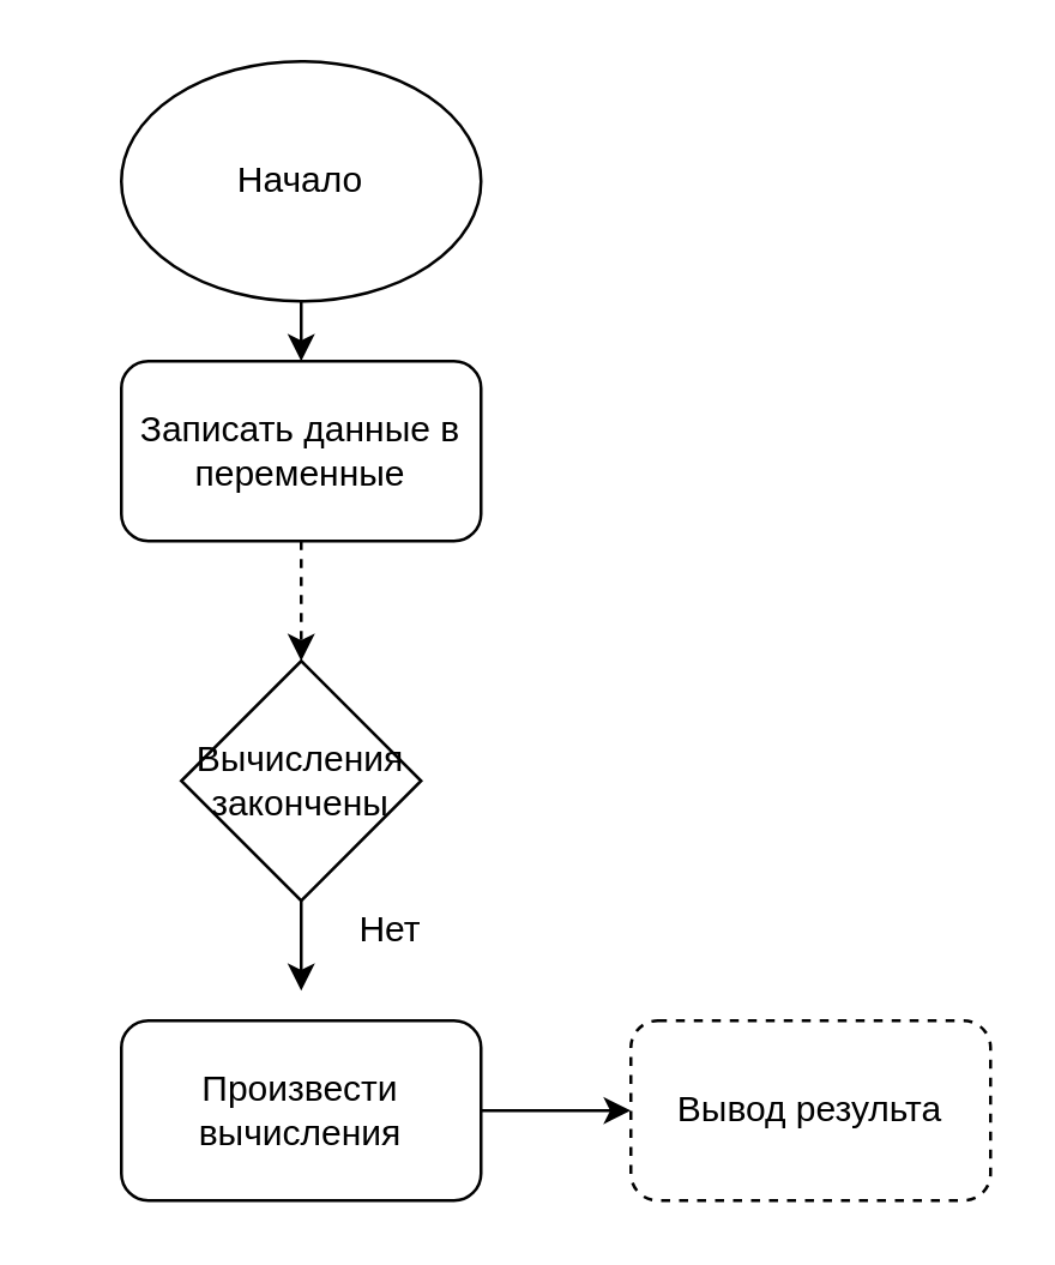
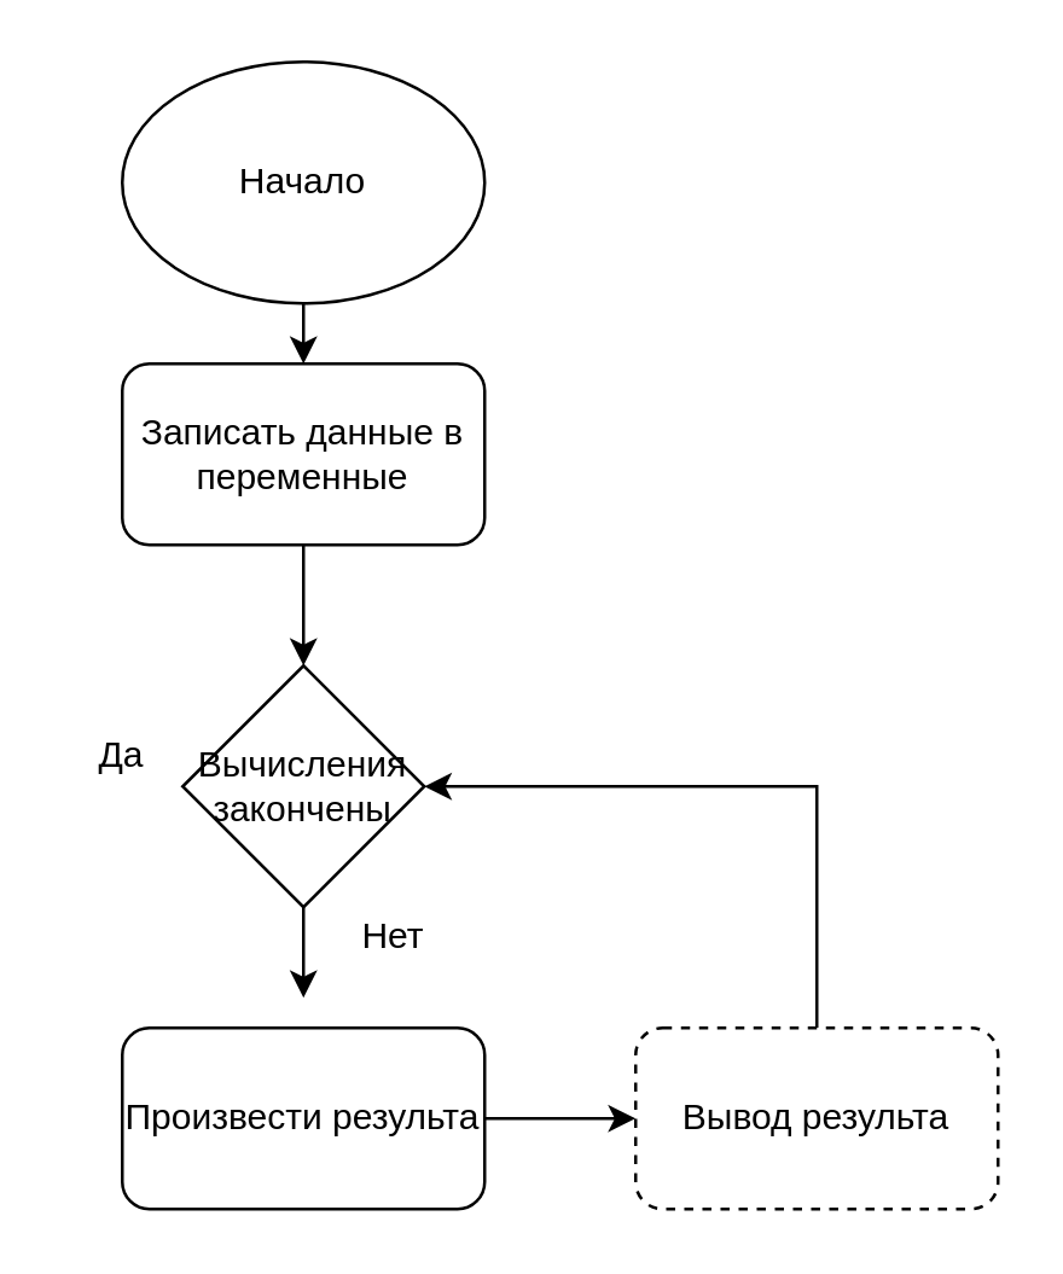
- <mxCell id="4" value="" style="edgeStyle=none;rounded=0;orthogonalLoop=1;jettySize=auto;html=1;entryX=0.5;entryY=0;entryDx=0;entryDy=0;entryPerimeter=0;dashed=1;" edge="1" parent="1" source="5" target="9"><mxGeometry relative="1" as="geometry" /></mxCell>
+ <mxCell id="4" value="" style="edgeStyle=none;rounded=0;orthogonalLoop=1;jettySize=auto;html=1;entryX=0.5;entryY=0;entryDx=0;entryDy=0;entryPerimeter=0;" edge="1" parent="1" source="5" target="9"><mxGeometry relative="1" as="geometry" /></mxCell>
+ <mxCell id="13" value="Да" style="text;html=1;strokeColor=none;fillColor=none;align=center;verticalAlign=middle;whiteSpace=wrap;rounded=0;" vertex="1" parent="1"><mxGeometry x="20" y="240" width="40" height="20" as="geometry" /></mxCell>
+ <mxCell id="10" value="" style="edgeStyle=none;rounded=0;orthogonalLoop=1;jettySize=auto;html=1;entryX=1;entryY=0.5;entryDx=0;entryDy=0;" edge="1" parent="1" source="11" target="9"><mxGeometry relative="1" as="geometry"><mxPoint x="270" y="260" as="targetPoint" /><Array as="points"><mxPoint x="270" y="260" /></Array></mxGeometry></mxCell>
- <mxCell id="7" value="Произвести вычисления" style="rounded=1;whiteSpace=wrap;html=1;" vertex="1" parent="1"><mxGeometry x="40" y="340" width="120" height="60" as="geometry" /></mxCell>
+ <mxCell id="7" value="Произвести результа" style="rounded=1;whiteSpace=wrap;html=1;" vertex="1" parent="1"><mxGeometry x="40" y="340" width="120" height="60" as="geometry" /></mxCell>
